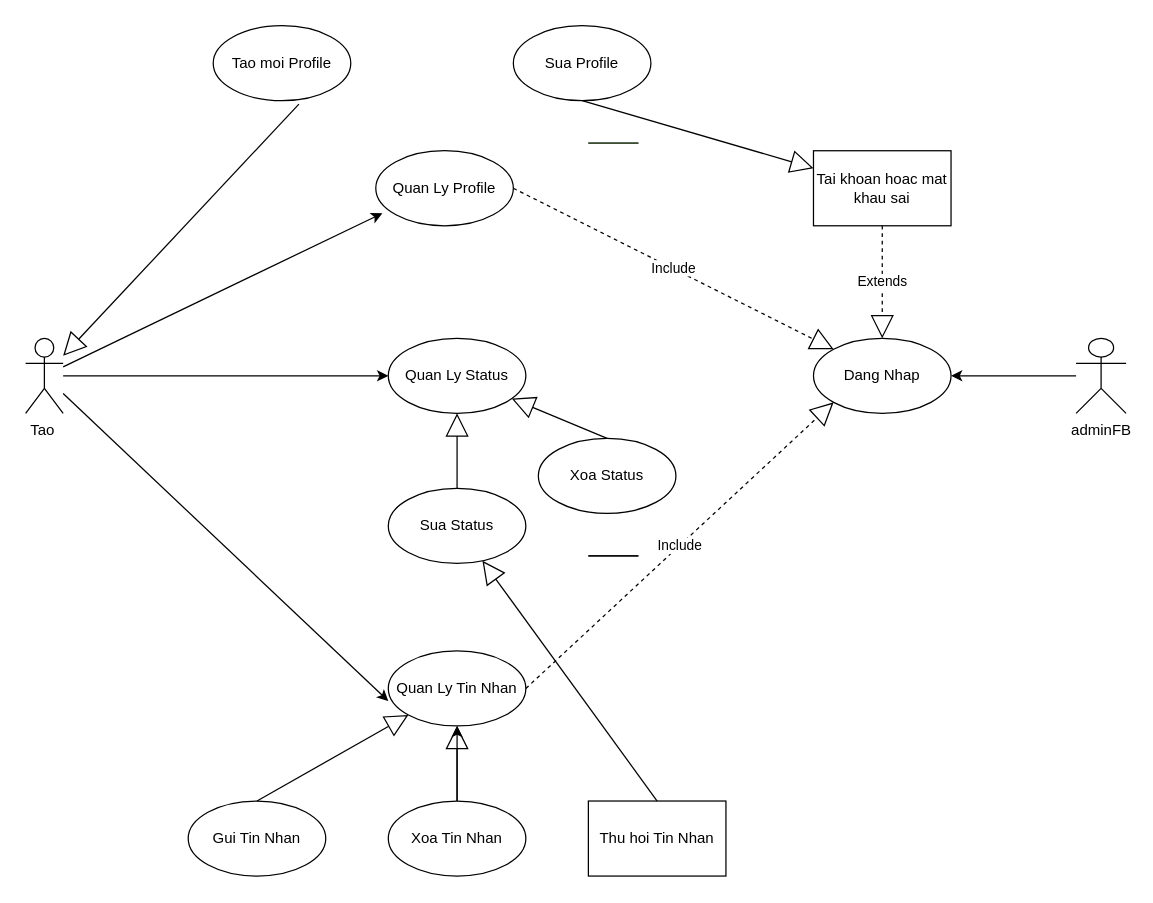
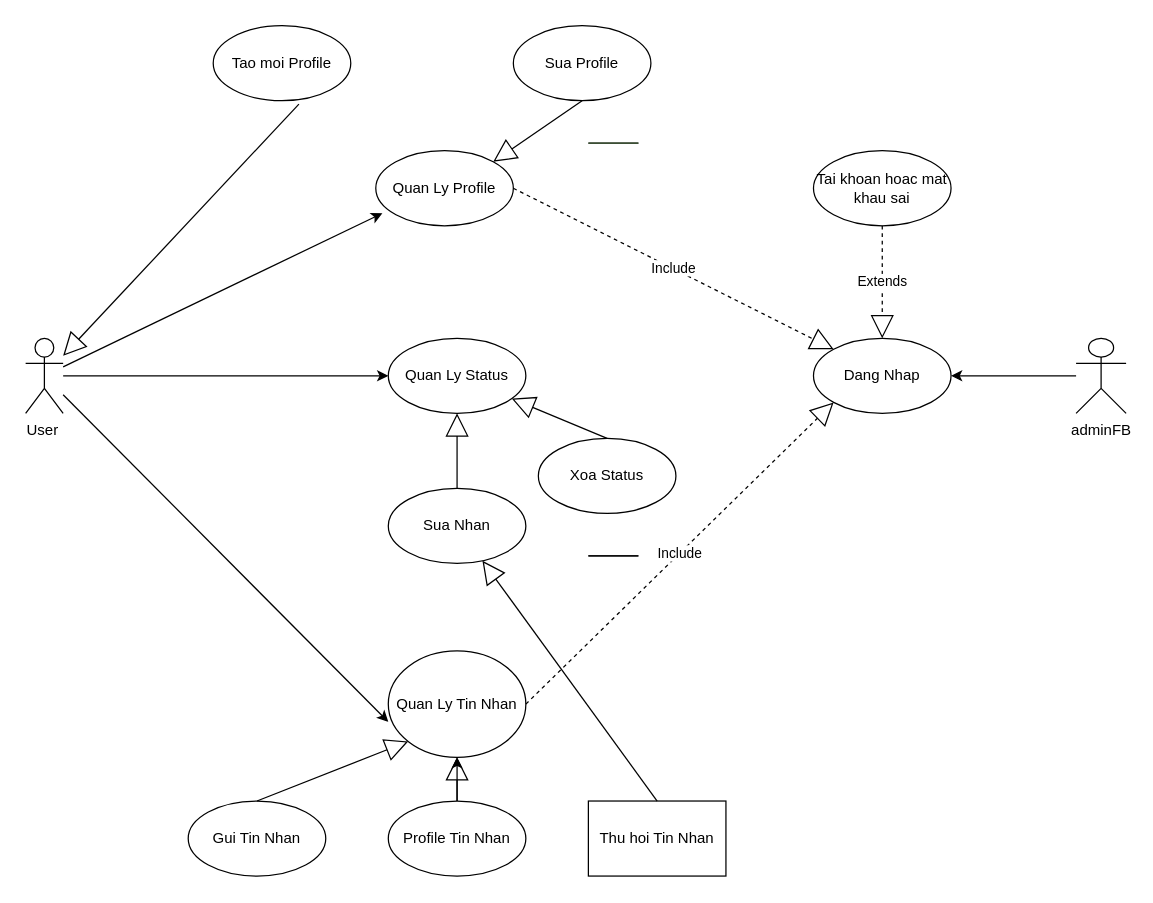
- <mxCell id="21" value="" style="endArrow=block;endSize=16;endFill=0;html=1;rounded=0;exitX=0.5;exitY=1;exitDx=0;exitDy=0;" edge="1" parent="1" source="10" target="20"><mxGeometry width="160" relative="1" as="geometry"><mxPoint x="410" as="sourcePoint" y="120" /><mxPoint x="570" as="targetPoint" y="120" /></mxGeometry></mxCell>
+ <mxCell id="21" value="" style="endArrow=block;endSize=16;endFill=0;html=1;rounded=0;exitX=0.5;exitY=1;exitDx=0;exitDy=0;entryX=1;entryY=0;entryDx=0;entryDy=0;" edge="1" parent="1" source="10" target="5"><mxGeometry width="160" relative="1" as="geometry"><mxPoint x="410" as="sourcePoint" y="120" /><mxPoint x="570" as="targetPoint" y="120" /></mxGeometry></mxCell>
- <mxCell id="20" value="Tai khoan hoac mat khau sai" style="whiteSpace=wrap;html=1;rounded=0;" vertex="1" parent="1"><mxGeometry x="650" width="110" height="60" as="geometry" y="120" /></mxCell>
+ <mxCell id="20" value="Tai khoan hoac mat khau sai" style="ellipse;whiteSpace=wrap;html=1;" vertex="1" parent="1"><mxGeometry x="650" width="110" height="60" as="geometry" y="120" /></mxCell>
- <mxCell id="4" value="Tao&amp;nbsp;" style="shape=umlActor;verticalLabelPosition=bottom;verticalAlign=top;html=1;" vertex="1" parent="1"><mxGeometry x="20" y="270" width="30" height="60" as="geometry" /></mxCell>
+ <mxCell id="4" value="User&amp;nbsp;" style="shape=umlActor;verticalLabelPosition=bottom;verticalAlign=top;html=1;" vertex="1" parent="1"><mxGeometry x="20" y="270" width="30" height="60" as="geometry" /></mxCell>
- <mxCell id="12" value="Sua Status" style="ellipse;whiteSpace=wrap;html=1;" vertex="1" parent="1"><mxGeometry x="310" y="390" width="110" height="60" as="geometry" /></mxCell>
+ <mxCell id="12" value="Sua Nhan" style="ellipse;whiteSpace=wrap;html=1;" vertex="1" parent="1"><mxGeometry x="310" y="390" width="110" height="60" as="geometry" /></mxCell>
- <mxCell id="8" value="Quan Ly Tin Nhan" style="ellipse;whiteSpace=wrap;html=1;" vertex="1" parent="1"><mxGeometry x="310" y="520" width="110" height="60" as="geometry" /></mxCell>
+ <mxCell id="8" value="Quan Ly Tin Nhan" style="ellipse;whiteSpace=wrap;html=1;" vertex="1" parent="1"><mxGeometry x="310" y="520" width="110" height="85" as="geometry" /></mxCell>
- <mxCell id="15" value="Xoa Tin Nhan" style="ellipse;whiteSpace=wrap;html=1;" vertex="1" parent="1"><mxGeometry x="310" y="640" width="110" height="60" as="geometry" /></mxCell>
+ <mxCell id="15" value="Profile Tin Nhan" style="ellipse;whiteSpace=wrap;html=1;" vertex="1" parent="1"><mxGeometry x="310" y="640" width="110" height="60" as="geometry" /></mxCell>
